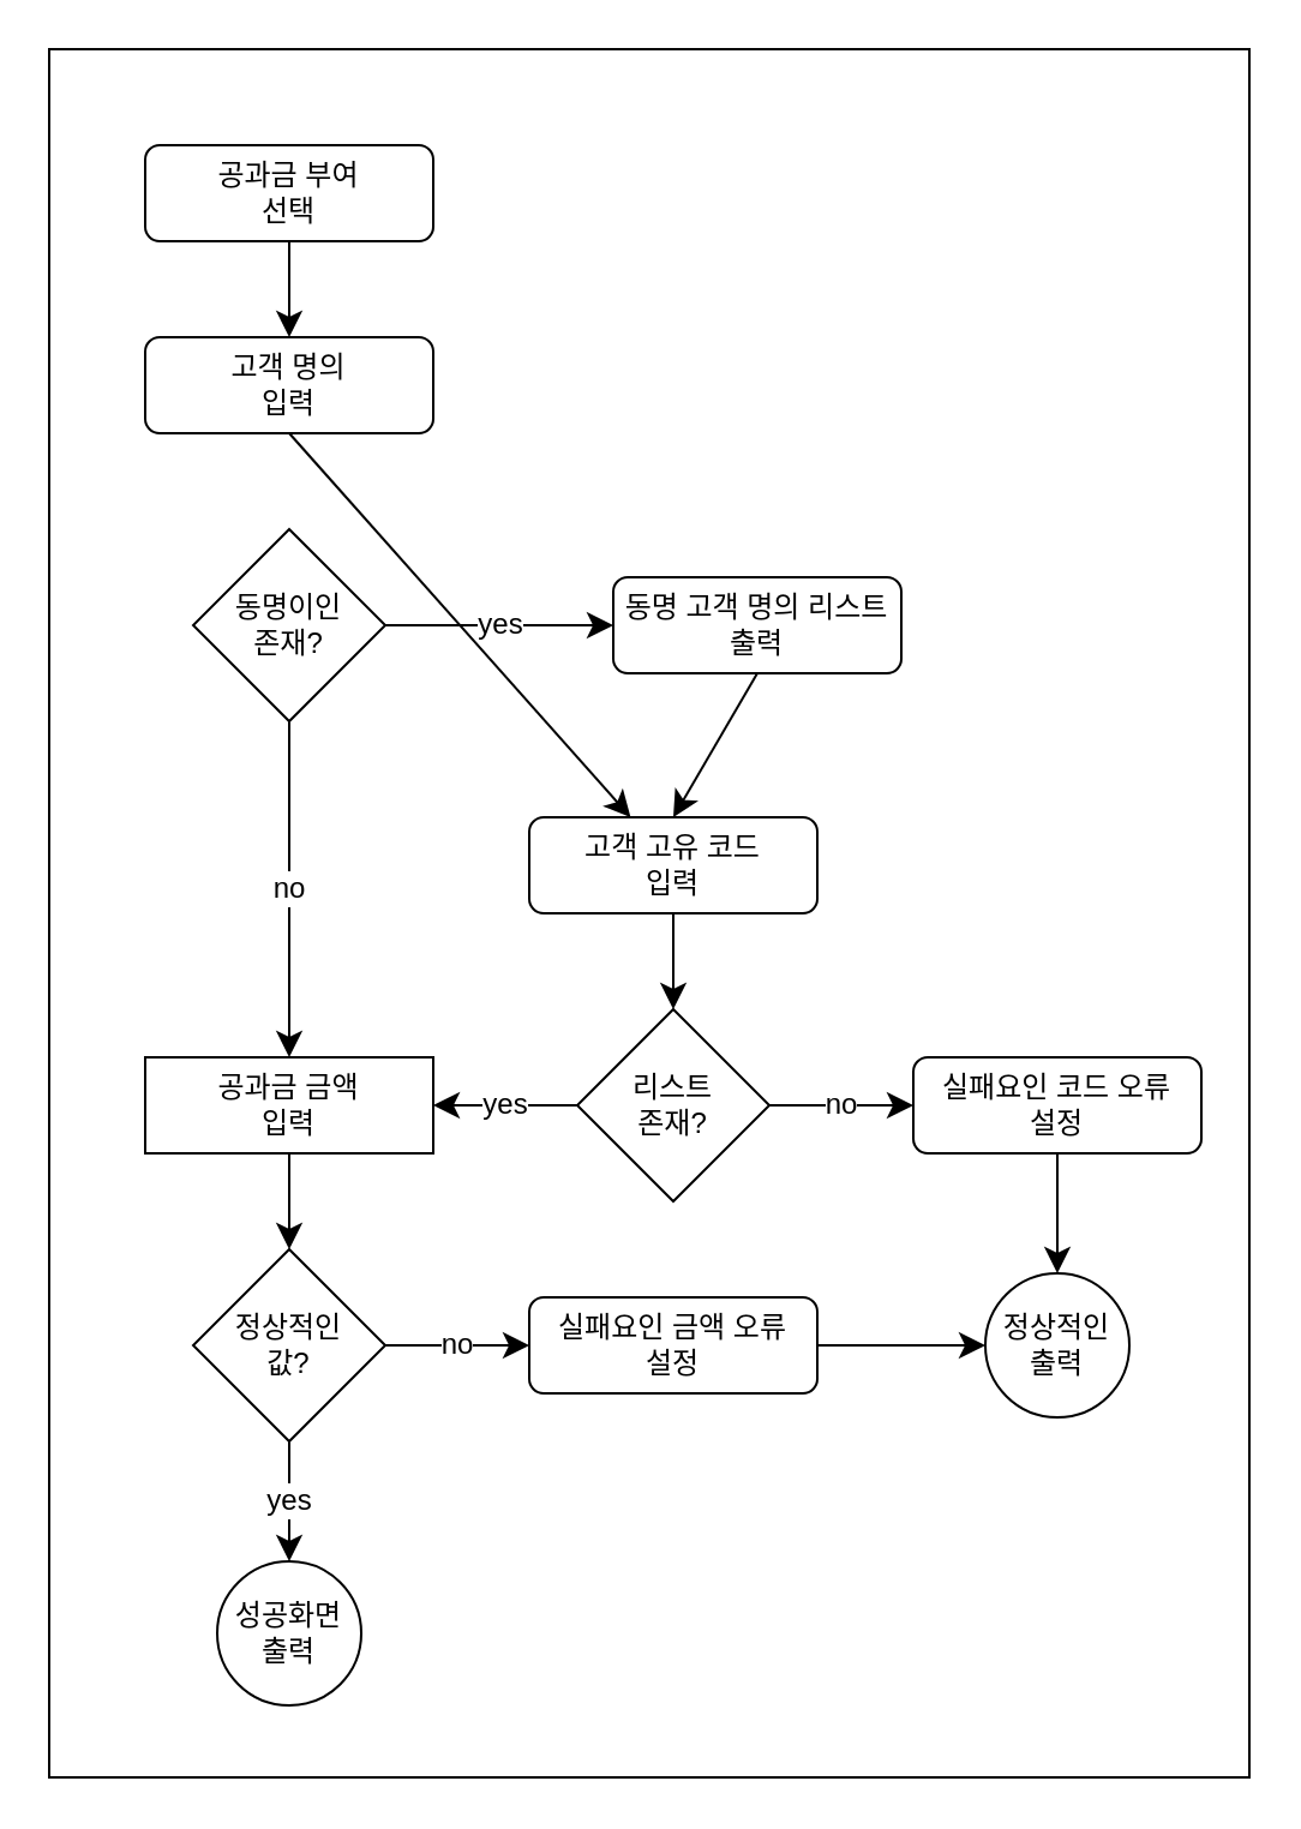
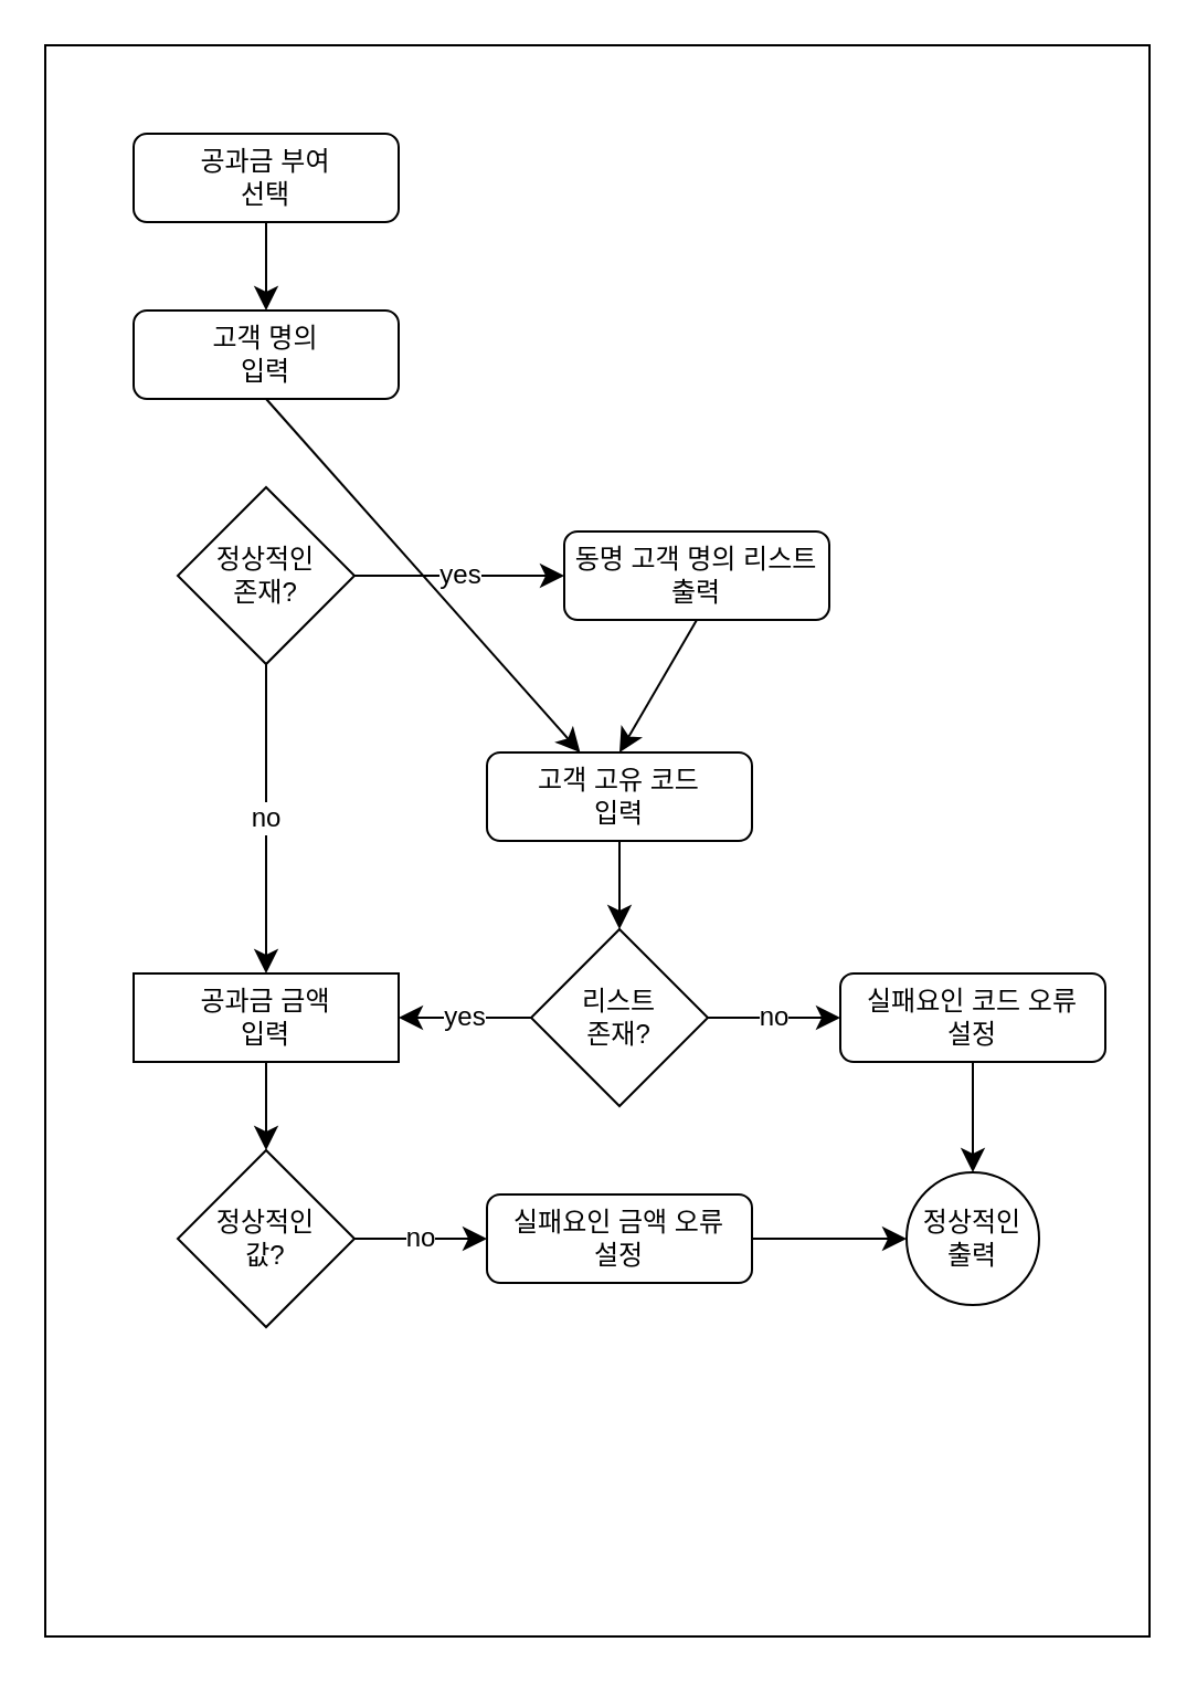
- <mxCell id="9" value="동명이인&lt;br&gt;존재?" style="rhombus;whiteSpace=wrap;html=1;fontSize=12;" vertex="1" parent="1"><mxGeometry x="80" y="220" width="80" height="80" as="geometry" /></mxCell>
+ <mxCell id="9" value="정상적인&lt;br&gt;존재?" style="rhombus;whiteSpace=wrap;html=1;fontSize=12;" vertex="1" parent="1"><mxGeometry x="80" y="220" width="80" height="80" as="geometry" /></mxCell>
- <mxCell id="19" value="yes" style="edgeStyle=none;curved=1;rounded=0;orthogonalLoop=1;jettySize=auto;html=1;exitX=0.5;exitY=1;exitDx=0;exitDy=0;entryX=0.5;entryY=0;entryDx=0;entryDy=0;fontSize=12;startSize=8;endSize=8;" edge="1" parent="1" source="21" target="22"><mxGeometry relative="1" as="geometry" /></mxCell>
- <mxCell id="22" value="성공화면&lt;br style=&quot;font-size: 12px;&quot;&gt;출력" style="ellipse;whiteSpace=wrap;html=1;fontSize=12;" vertex="1" parent="1"><mxGeometry x="90" y="650" width="60" height="60" as="geometry" /></mxCell>
